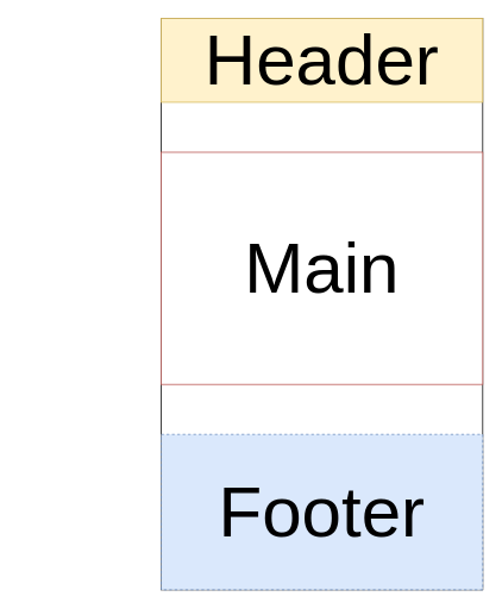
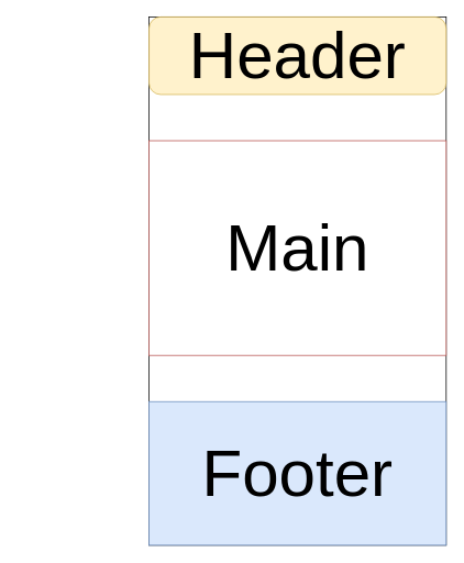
- <mxCell id="4" value="Header" style="rounded=0;whiteSpace=wrap;html=1;fillColor=#fff2cc;strokeColor=#d6b656;fontSize=80;" parent="1" vertex="1"><mxGeometry x="180" width="360" height="94" as="geometry" y="20" /></mxCell>
+ <mxCell id="4" value="Header" style="whiteSpace=wrap;html=1;fillColor=#fff2cc;strokeColor=#d6b656;fontSize=80;rounded=1;" parent="1" vertex="1"><mxGeometry x="180" width="360" height="94" as="geometry" y="20" /></mxCell>
- <mxCell id="6" value="Footer" style="rounded=0;whiteSpace=wrap;html=1;fillColor=#dae8fc;strokeColor=#6c8ebf;fontSize=80;dashed=1;" parent="1" vertex="1"><mxGeometry x="180" y="486" width="360" height="174" as="geometry" /></mxCell>
+ <mxCell id="6" value="Footer" style="rounded=0;whiteSpace=wrap;html=1;fillColor=#dae8fc;strokeColor=#6c8ebf;fontSize=80;" parent="1" vertex="1"><mxGeometry x="180" y="486" width="360" height="174" as="geometry" /></mxCell>
